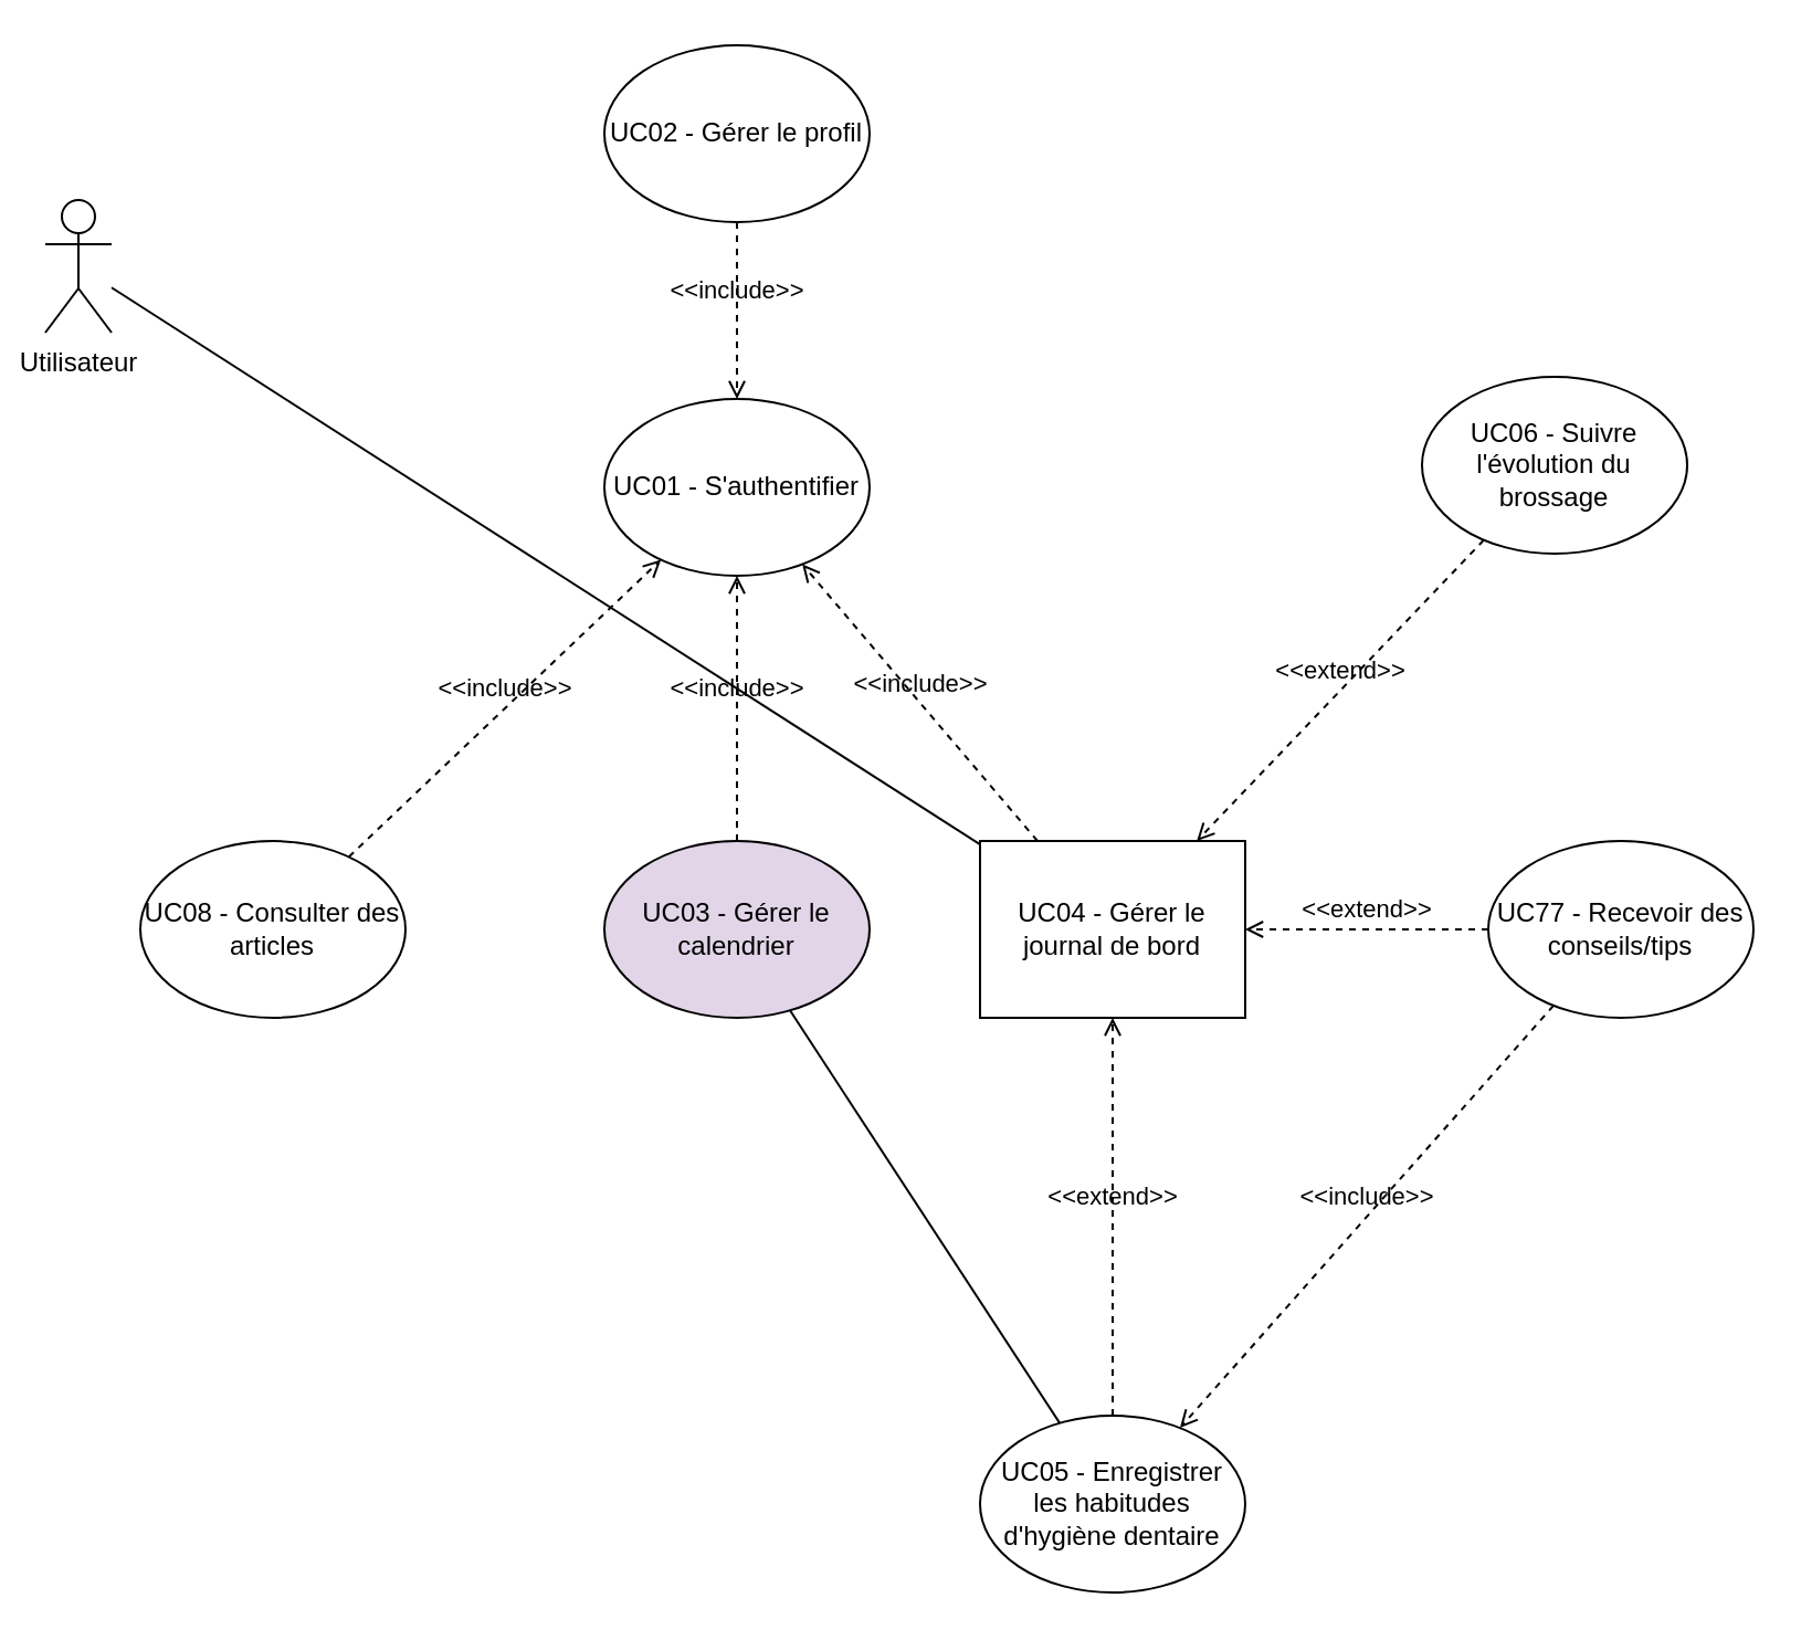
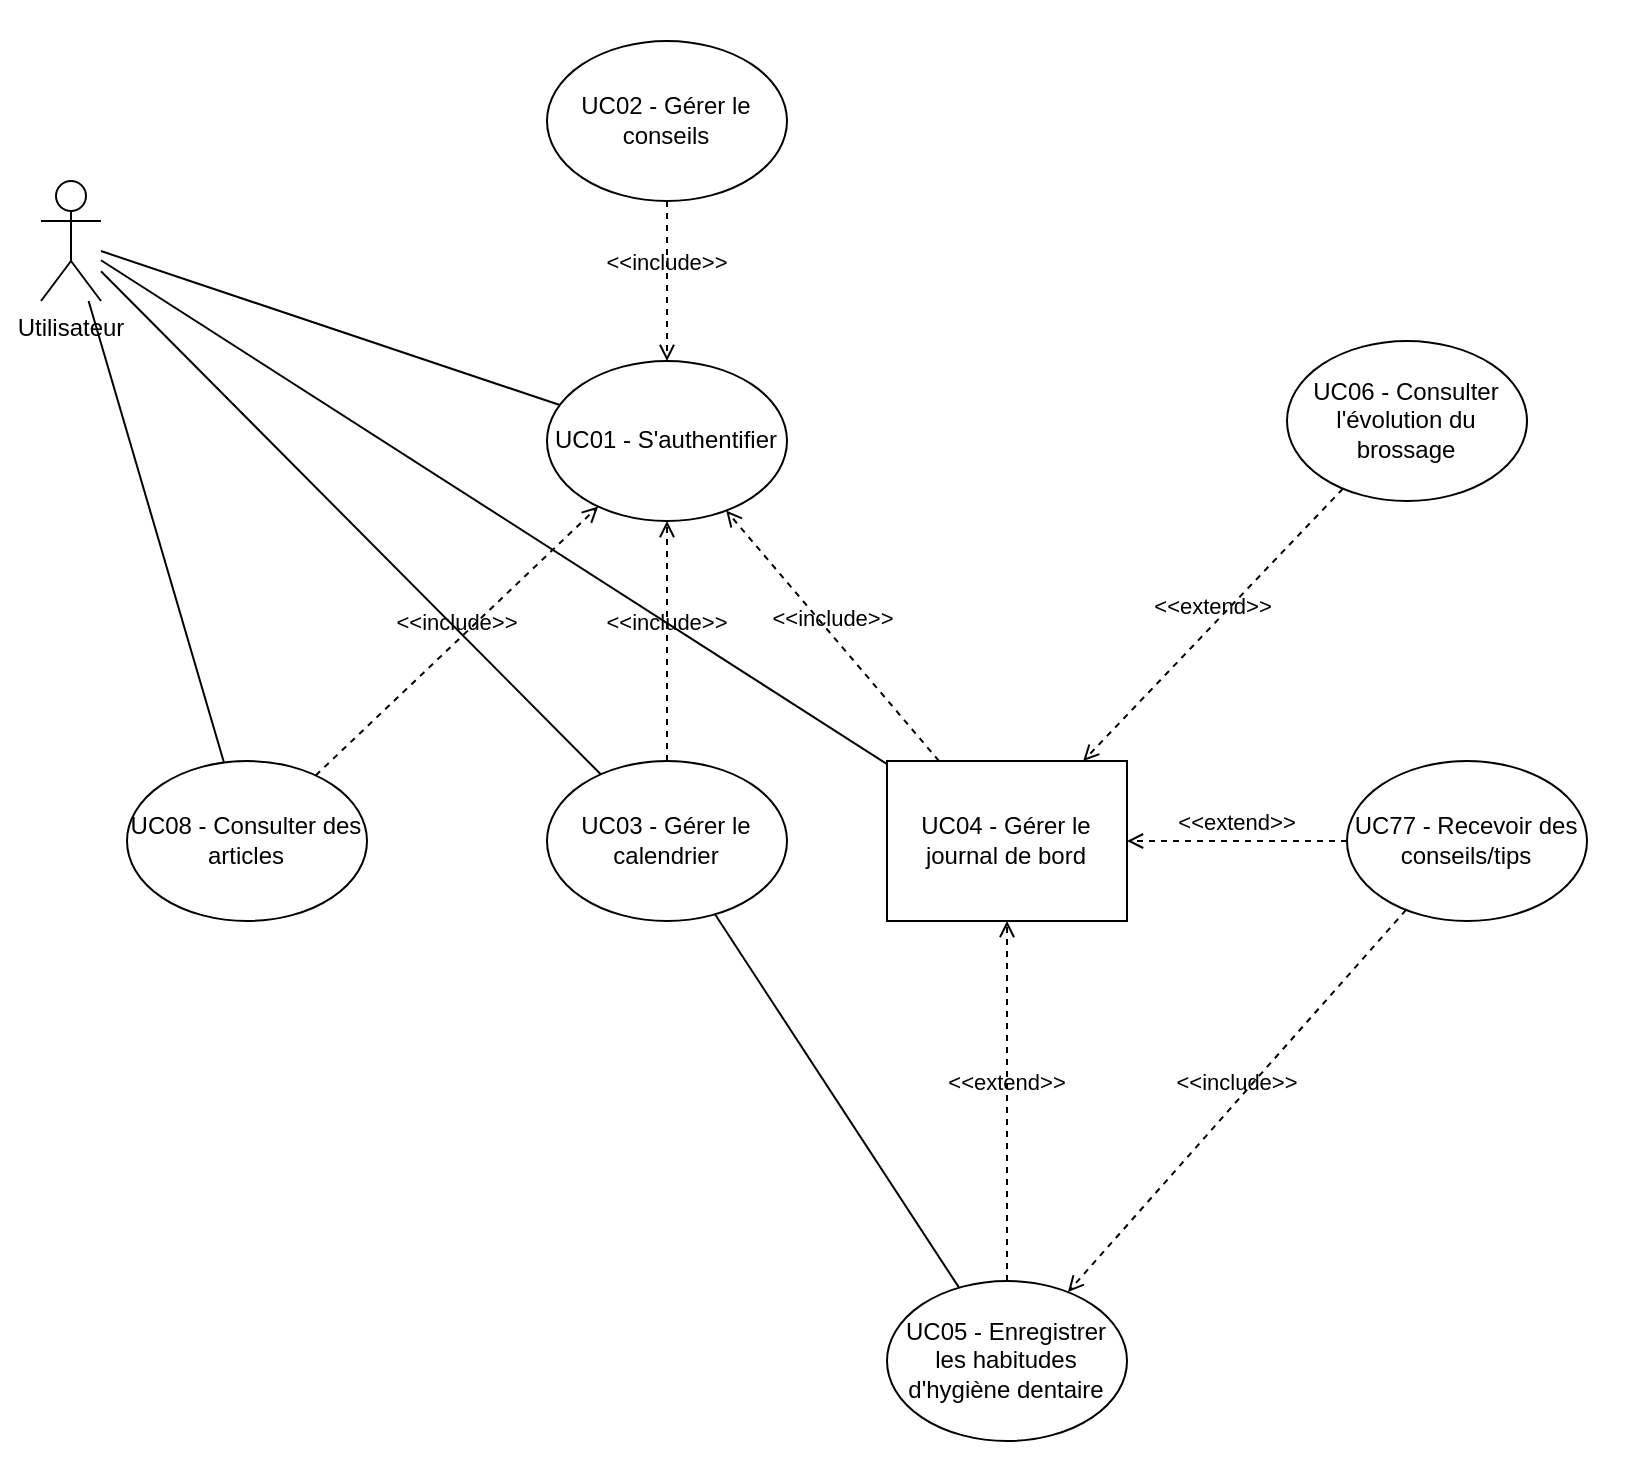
- <mxCell id="7" value="UC02 - Gérer le profil" style="ellipse;whiteSpace=wrap;html=1;" parent="1" vertex="1"><mxGeometry x="273" y="20" width="120" height="80" as="geometry" /></mxCell>
+ <mxCell id="7" value="UC02 - Gérer le conseils" style="ellipse;whiteSpace=wrap;html=1;" parent="1" vertex="1"><mxGeometry x="273" y="20" width="120" height="80" as="geometry" /></mxCell>
+ <mxCell id="10" value="" style="endArrow=none;html=1;rounded=0;" parent="1" source="2" target="3" edge="1"><mxGeometry width="50" height="50" relative="1" as="geometry"><mxPoint x="523" y="540" as="sourcePoint" /><mxPoint x="573" y="490" as="targetPoint" /></mxGeometry></mxCell>
- <mxCell id="6" value="UC06 - Suivre l'évolution du brossage" style="ellipse;whiteSpace=wrap;html=1;" parent="1" vertex="1"><mxGeometry x="643" y="170" width="120" height="80" as="geometry" /></mxCell>
+ <mxCell id="6" value="UC06 - Consulter l'évolution du brossage" style="ellipse;whiteSpace=wrap;html=1;" parent="1" vertex="1"><mxGeometry x="643" y="170" width="120" height="80" as="geometry" /></mxCell>
+ <mxCell id="11" value="" style="endArrow=none;html=1;rounded=0;" parent="1" source="2" target="4" edge="1"><mxGeometry width="50" height="50" relative="1" as="geometry"><mxPoint x="543" y="374" as="sourcePoint" /><mxPoint x="718" y="424" as="targetPoint" /></mxGeometry></mxCell>
+ <mxCell id="12" value="" style="endArrow=none;html=1;rounded=0;" parent="1" source="2" target="9" edge="1"><mxGeometry width="50" height="50" relative="1" as="geometry"><mxPoint x="583" y="392" as="sourcePoint" /><mxPoint x="894" y="432" as="targetPoint" /></mxGeometry></mxCell>
- <mxCell id="4" value="UC03 - Gérer le calendrier" style="ellipse;whiteSpace=wrap;html=1;fillColor=#e1d5e7;" parent="1" vertex="1"><mxGeometry x="273" y="380" width="120" height="80" as="geometry" /></mxCell>
+ <mxCell id="4" value="UC03 - Gérer le calendrier" style="ellipse;whiteSpace=wrap;html=1;" parent="1" vertex="1"><mxGeometry x="273" y="380" width="120" height="80" as="geometry" /></mxCell>
